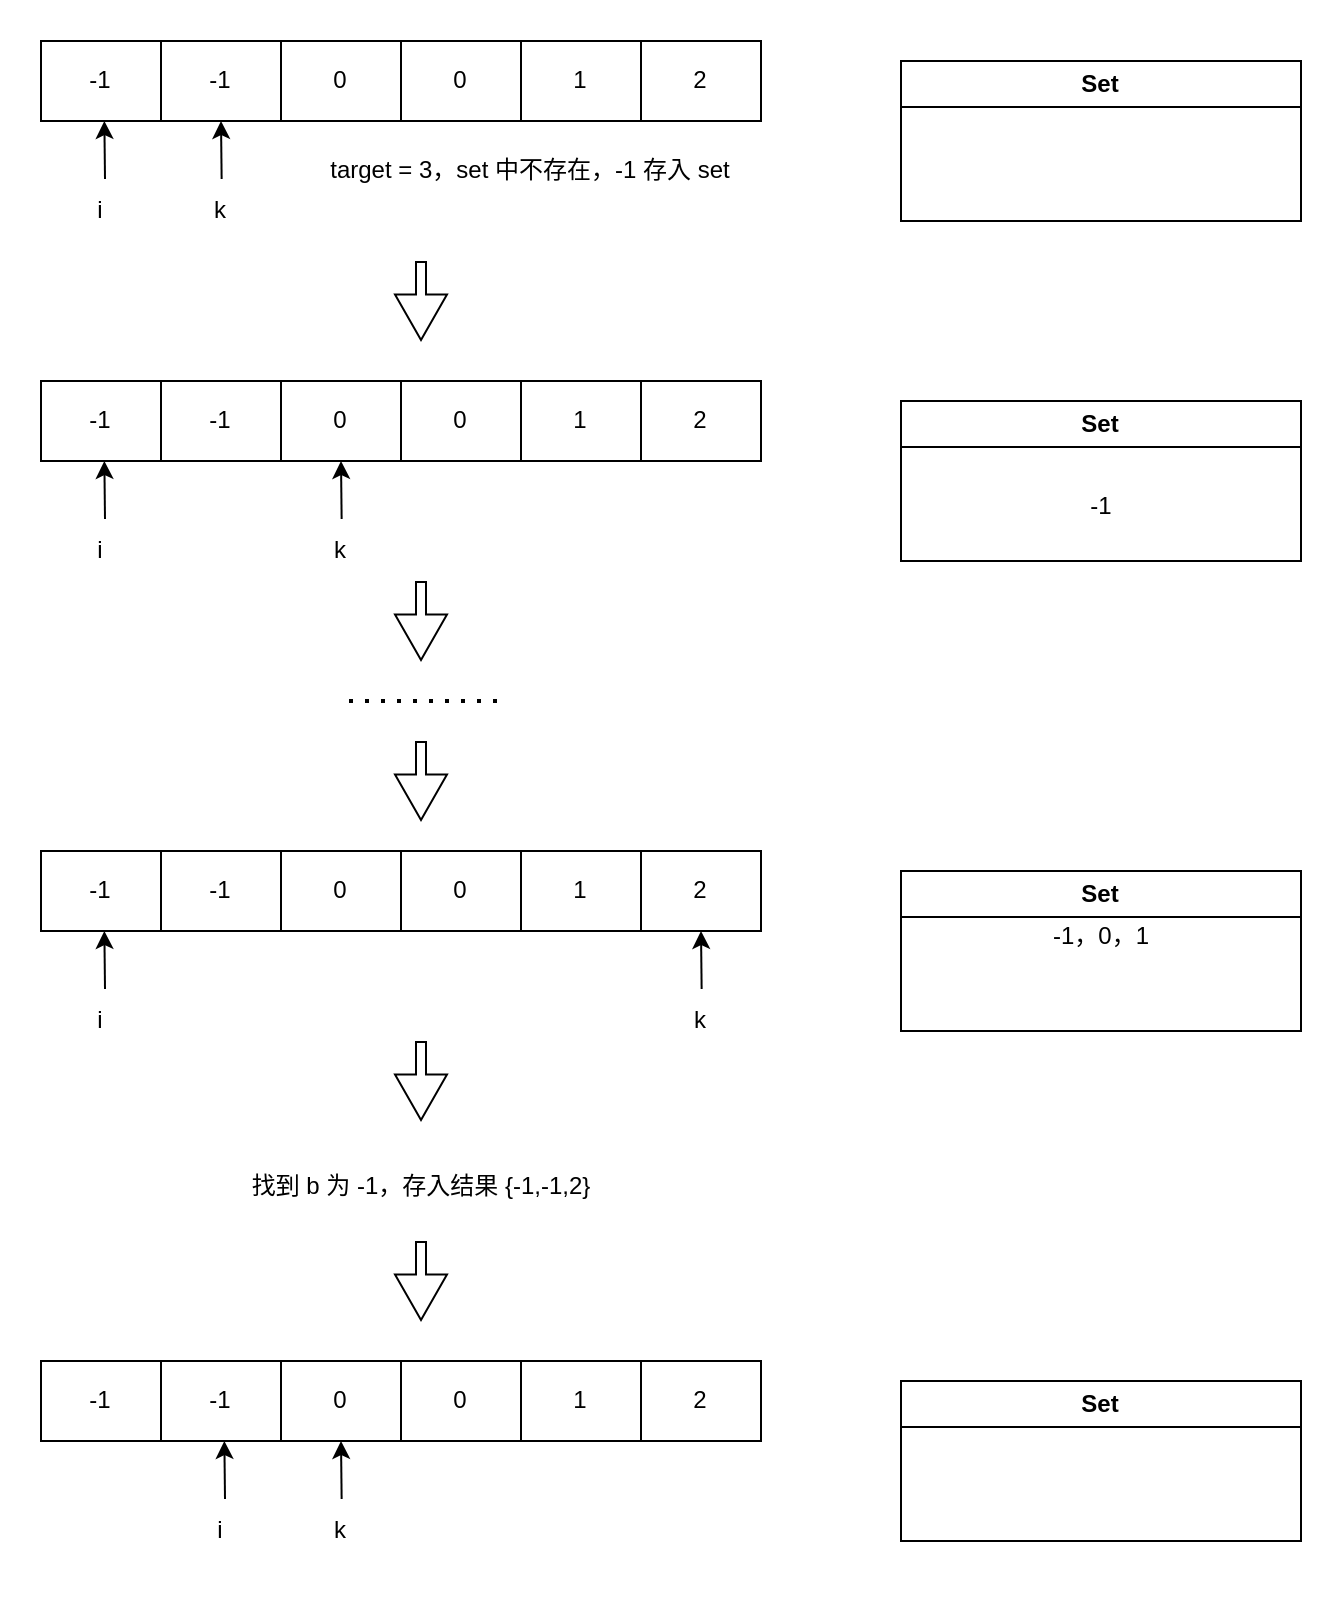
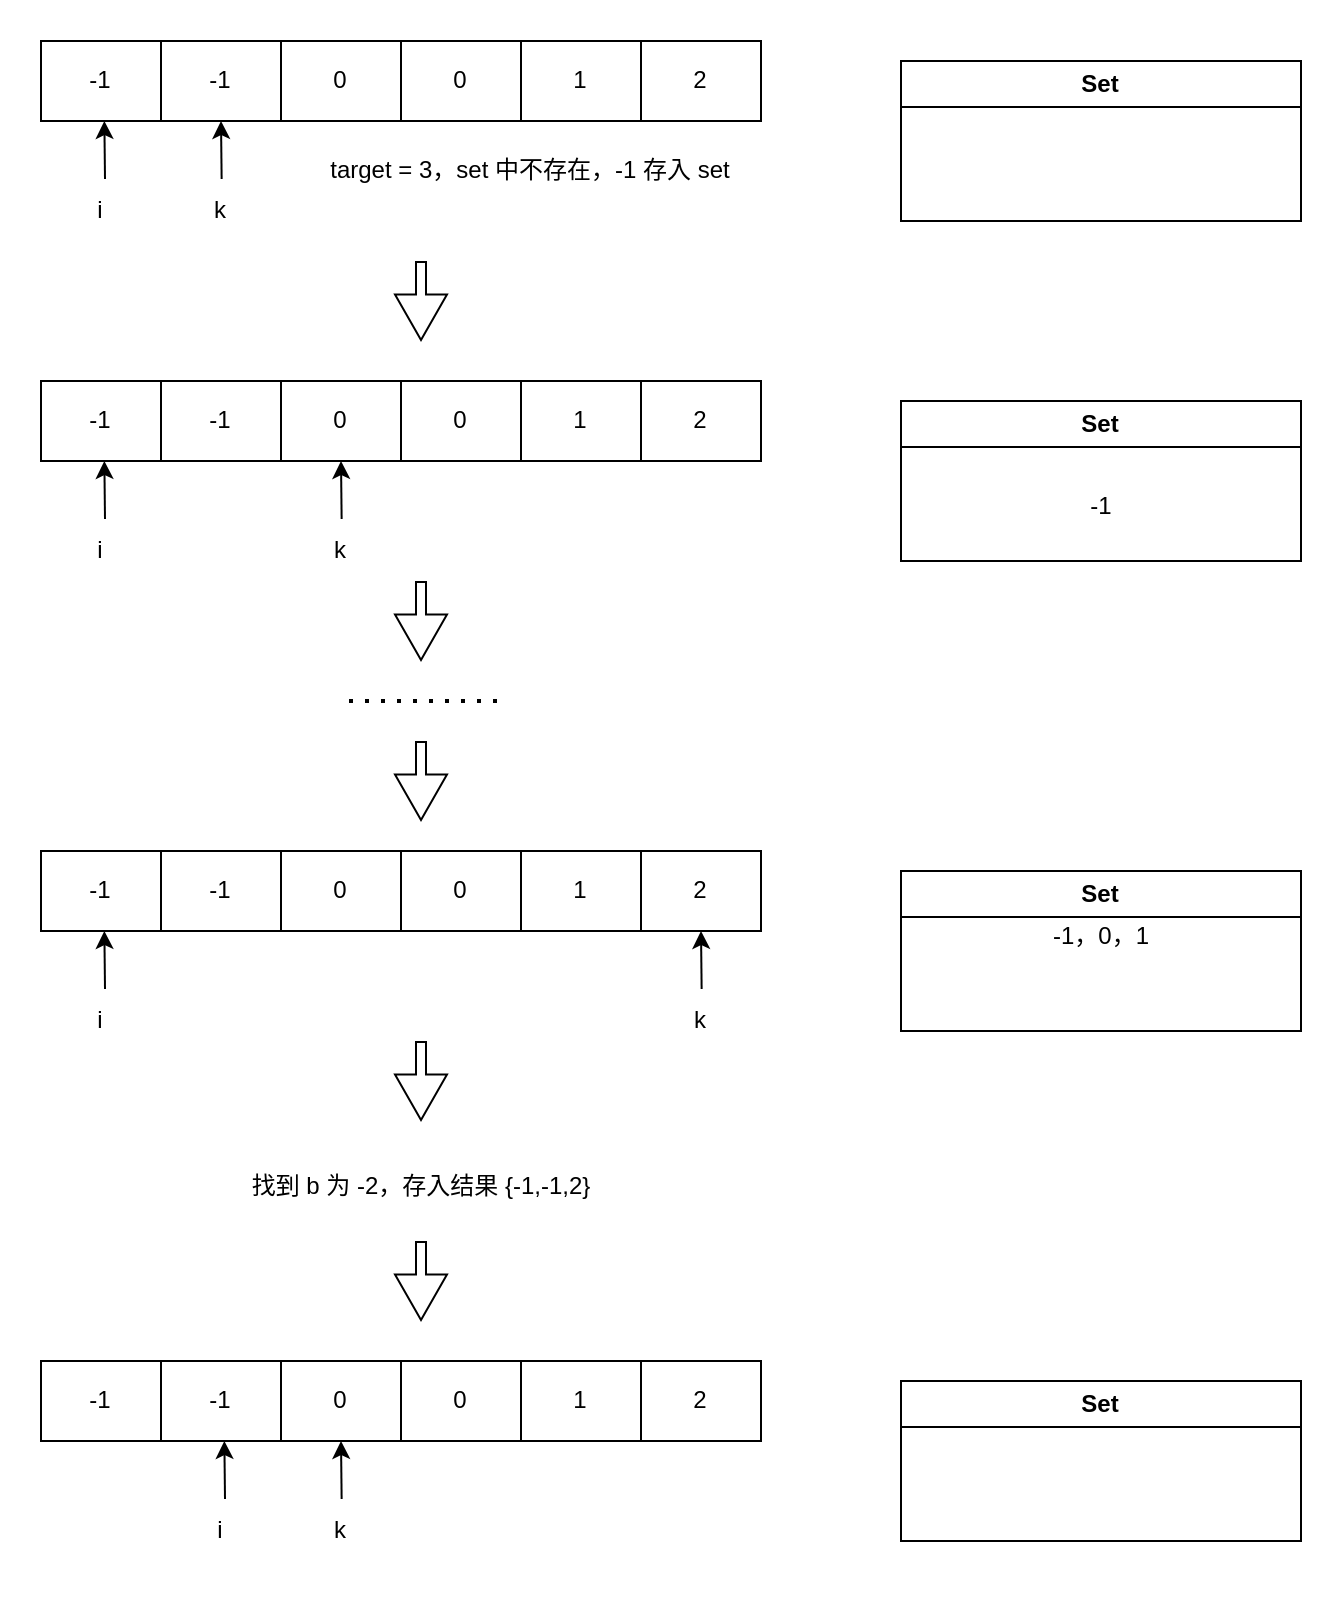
- <mxCell id="52" value="找到 b 为 -1，存入结果 {-1,-1,2}" style="text;html=1;align=center;verticalAlign=middle;resizable=0;points=[];autosize=1;strokeColor=none;fillColor=none;" parent="1" vertex="1"><mxGeometry x="115" y="578" width="190" height="30" as="geometry" /></mxCell>
+ <mxCell id="52" value="找到 b 为 -2，存入结果 {-1,-1,2}" style="text;html=1;align=center;verticalAlign=middle;resizable=0;points=[];autosize=1;strokeColor=none;fillColor=none;" parent="1" vertex="1"><mxGeometry x="115" y="578" width="190" height="30" as="geometry" /></mxCell>
